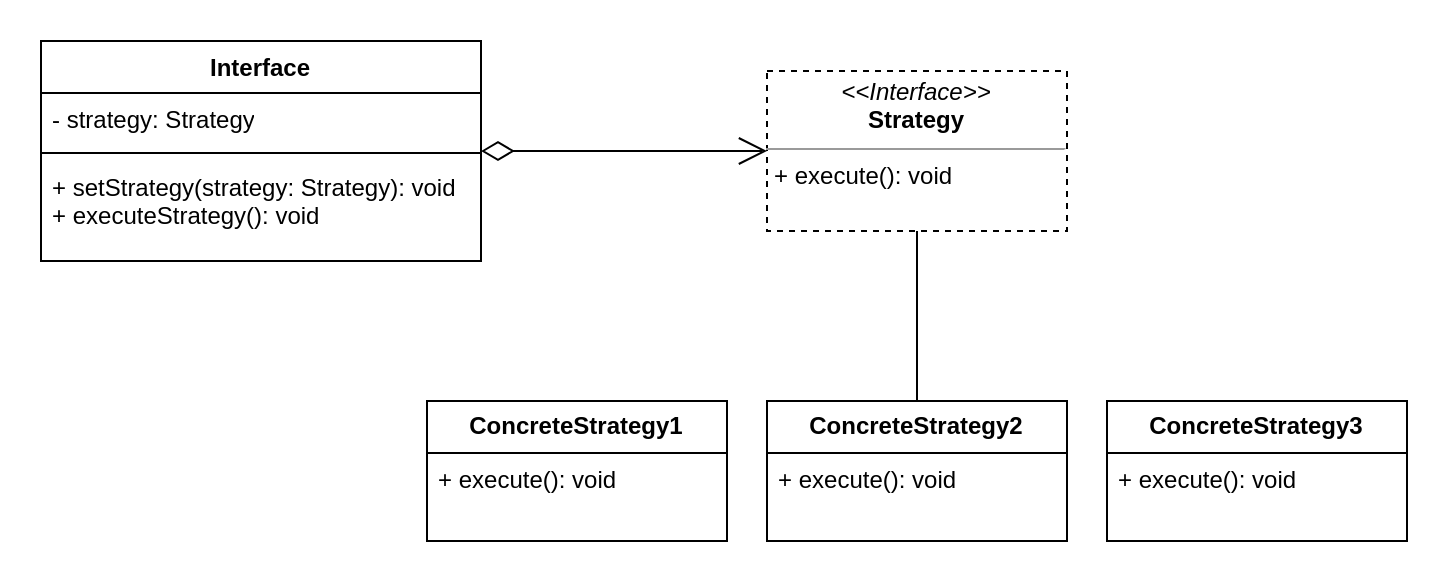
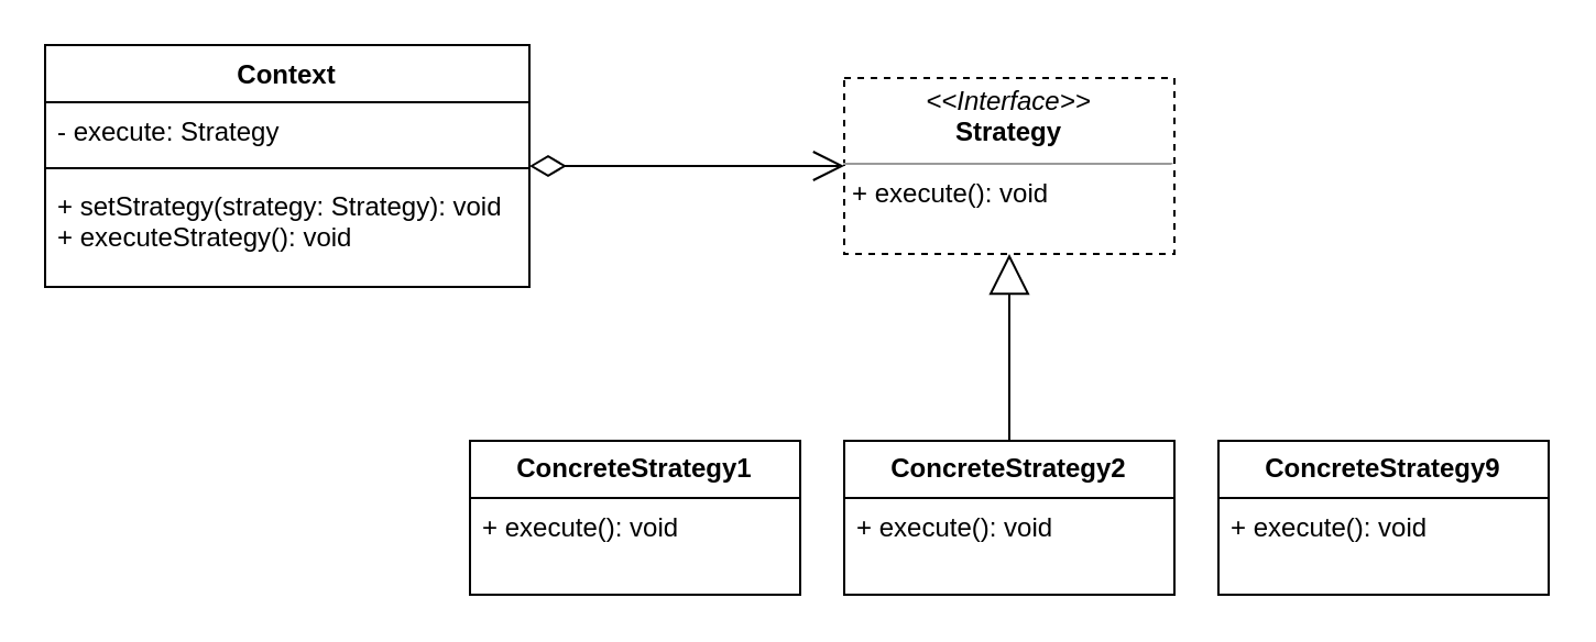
- <mxCell id="2" value="Interface" style="swimlane;fontStyle=1;align=center;verticalAlign=top;childLayout=stackLayout;horizontal=1;startSize=26;horizontalStack=0;resizeParent=1;resizeParentMax=0;resizeLast=0;collapsible=1;marginBottom=0;whiteSpace=wrap;html=1;" vertex="1" parent="1"><mxGeometry x="20" y="20" width="220" height="110" as="geometry" /></mxCell>
+ <mxCell id="2" value="Context" style="swimlane;fontStyle=1;align=center;verticalAlign=top;childLayout=stackLayout;horizontal=1;startSize=26;horizontalStack=0;resizeParent=1;resizeParentMax=0;resizeLast=0;collapsible=1;marginBottom=0;whiteSpace=wrap;html=1;" vertex="1" parent="1"><mxGeometry x="20" y="20" width="220" height="110" as="geometry" /></mxCell>
- <mxCell id="3" value="- strategy: Strategy" style="text;strokeColor=none;fillColor=none;align=left;verticalAlign=top;spacingLeft=4;spacingRight=4;overflow=hidden;rotatable=0;points=[[0,0.5],[1,0.5]];portConstraint=eastwest;whiteSpace=wrap;html=1;" vertex="1" parent="2"><mxGeometry y="26" width="220" height="26" as="geometry" /></mxCell>
+ <mxCell id="3" value="- execute: Strategy" style="text;strokeColor=none;fillColor=none;align=left;verticalAlign=top;spacingLeft=4;spacingRight=4;overflow=hidden;rotatable=0;points=[[0,0.5],[1,0.5]];portConstraint=eastwest;whiteSpace=wrap;html=1;" vertex="1" parent="2"><mxGeometry y="26" width="220" height="26" as="geometry" /></mxCell>
- <mxCell id="14" value="" style="endArrow=none;endSize=16;endFill=0;html=1;rounded=0;edgeStyle=orthogonalEdgeStyle;" edge="1" parent="1" source="10" target="6"><mxGeometry x="0.125" width="160" relative="1" as="geometry"><mxPoint x="343" y="210" as="sourcePoint" /><mxPoint x="533" y="150" as="targetPoint" /><Array as="points"><mxPoint x="458" y="200" /><mxPoint x="458" y="200" /></Array><mxPoint as="offset" /></mxGeometry></mxCell>
+ <mxCell id="14" value="" style="endArrow=block;endSize=16;endFill=0;html=1;rounded=0;edgeStyle=orthogonalEdgeStyle;" edge="1" parent="1" source="10" target="6"><mxGeometry x="0.125" width="160" relative="1" as="geometry"><mxPoint x="343" y="210" as="sourcePoint" /><mxPoint x="533" y="150" as="targetPoint" /><Array as="points"><mxPoint x="458" y="200" /><mxPoint x="458" y="200" /></Array><mxPoint as="offset" /></mxGeometry></mxCell>
- <mxCell id="12" value="&lt;b&gt;ConcreteStrategy3&lt;/b&gt;" style="swimlane;fontStyle=0;childLayout=stackLayout;horizontal=1;startSize=26;fillColor=none;horizontalStack=0;resizeParent=1;resizeParentMax=0;resizeLast=0;collapsible=1;marginBottom=0;whiteSpace=wrap;html=1;" vertex="1" parent="1"><mxGeometry x="553" y="200" width="150" height="70" as="geometry" /></mxCell>
+ <mxCell id="12" value="&lt;b&gt;ConcreteStrategy9&lt;/b&gt;" style="swimlane;fontStyle=0;childLayout=stackLayout;horizontal=1;startSize=26;fillColor=none;horizontalStack=0;resizeParent=1;resizeParentMax=0;resizeLast=0;collapsible=1;marginBottom=0;whiteSpace=wrap;html=1;" vertex="1" parent="1"><mxGeometry x="553" y="200" width="150" height="70" as="geometry" /></mxCell>
